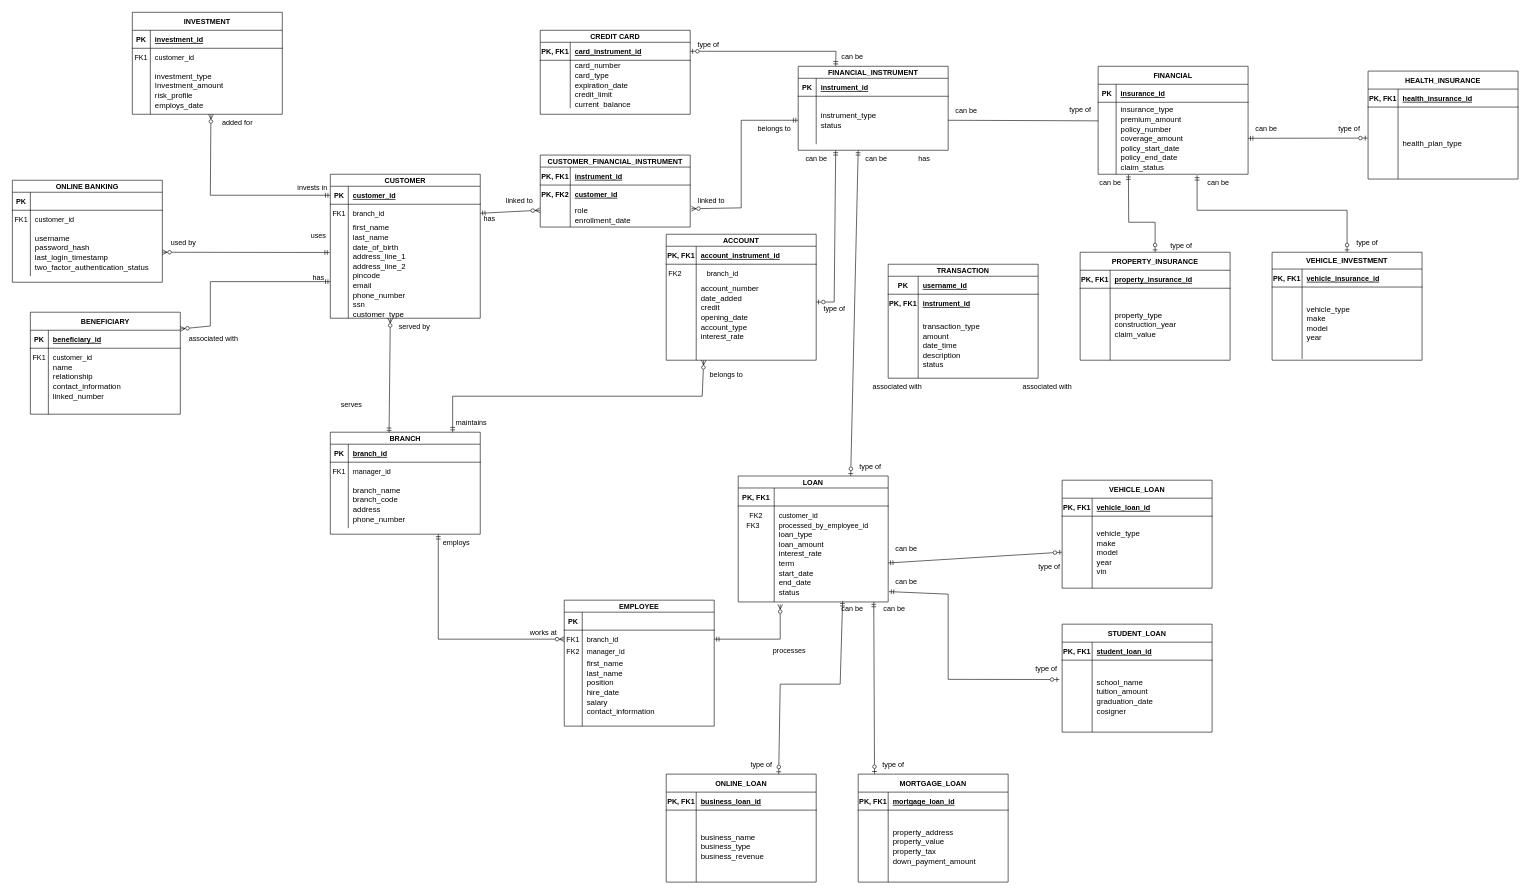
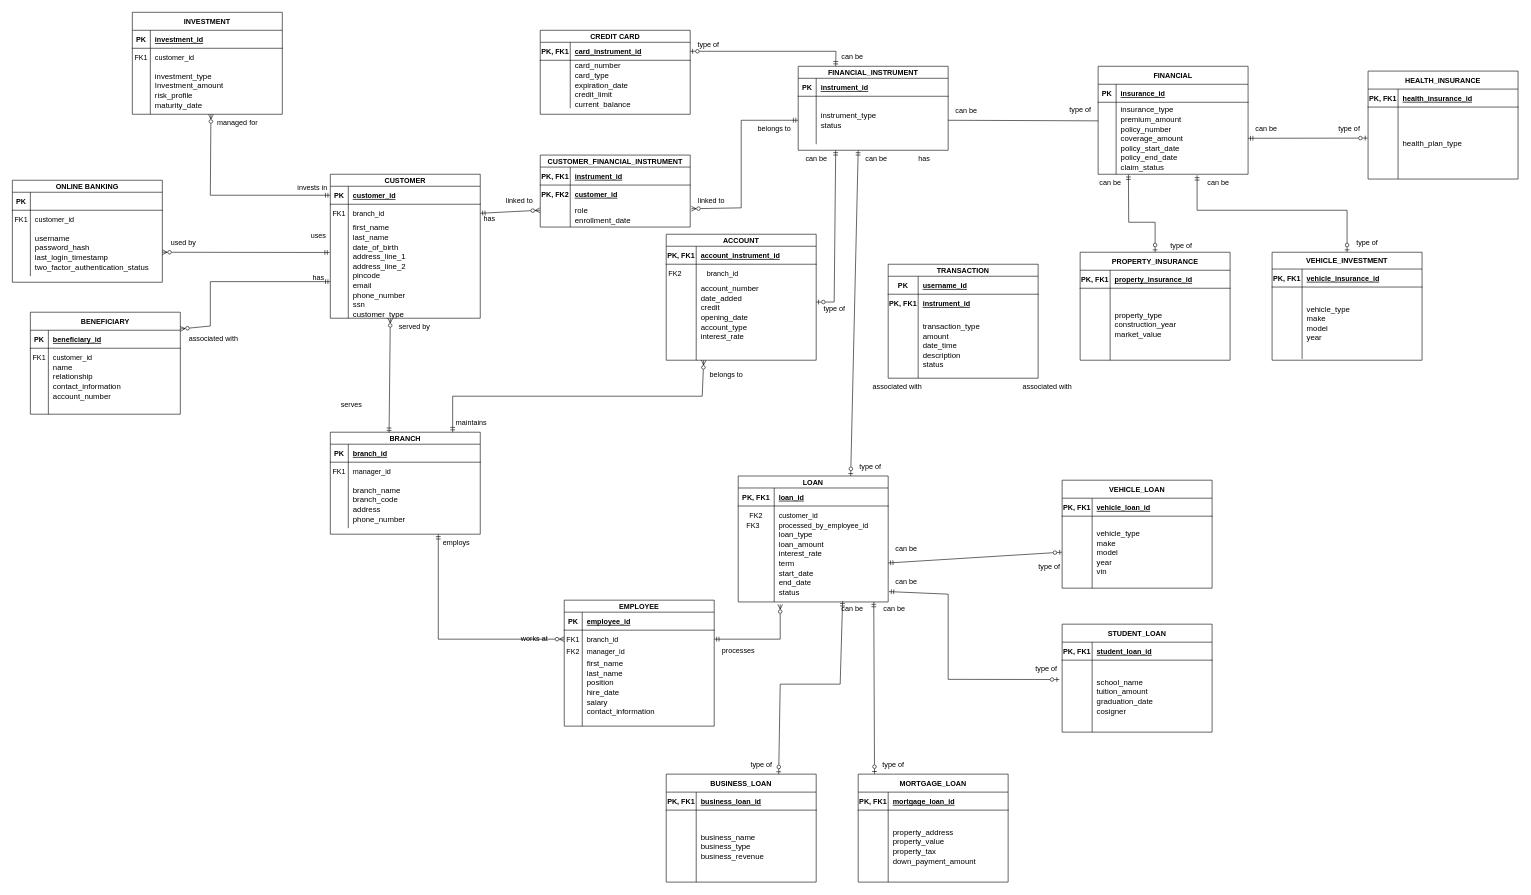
- <mxCell id="11" value="investment_type&#10;Investment_amount&#10;risk_profile&#10;employs_date" style="shape=partialRectangle;overflow=hidden;connectable=0;fillColor=none;top=0;left=0;bottom=0;right=0;align=left;spacingLeft=6;fontSize=13;" vertex="1" parent="9"><mxGeometry x="30" width="220" height="80" as="geometry"><mxRectangle width="220" height="80" as="alternateBounds" /></mxGeometry></mxCell>
+ <mxCell id="11" value="investment_type&#10;Investment_amount&#10;risk_profile&#10;maturity_date" style="shape=partialRectangle;overflow=hidden;connectable=0;fillColor=none;top=0;left=0;bottom=0;right=0;align=left;spacingLeft=6;fontSize=13;" vertex="1" parent="9"><mxGeometry x="30" width="220" height="80" as="geometry"><mxRectangle width="220" height="80" as="alternateBounds" /></mxGeometry></mxCell>
- <mxCell id="101" value="added for" style="text;html=1;align=center;verticalAlign=middle;resizable=0;points=[];autosize=1;strokeColor=none;fillColor=none;" vertex="1" parent="1"><mxGeometry x="350" y="190" width="90" height="30" as="geometry" /></mxCell>
+ <mxCell id="101" value="managed for" style="text;html=1;align=center;verticalAlign=middle;resizable=0;points=[];autosize=1;strokeColor=none;fillColor=none;" vertex="1" parent="1"><mxGeometry x="350" y="190" width="90" height="30" as="geometry" /></mxCell>
- <mxCell id="145" value="property_type&#10;construction_year&#10;claim_value" style="shape=partialRectangle;overflow=hidden;connectable=0;fillColor=none;top=0;left=0;bottom=0;right=0;align=left;spacingLeft=6;fontSize=13;" vertex="1" parent="143"><mxGeometry x="50" width="200" height="120" as="geometry"><mxRectangle width="200" height="120" as="alternateBounds" /></mxGeometry></mxCell>
+ <mxCell id="145" value="property_type&#10;construction_year&#10;market_value" style="shape=partialRectangle;overflow=hidden;connectable=0;fillColor=none;top=0;left=0;bottom=0;right=0;align=left;spacingLeft=6;fontSize=13;" vertex="1" parent="143"><mxGeometry x="50" width="200" height="120" as="geometry"><mxRectangle width="200" height="120" as="alternateBounds" /></mxGeometry></mxCell>
- <mxCell id="27" value="name&#10;relationship&#10;contact_information&#10;linked_number" style="shape=partialRectangle;overflow=hidden;connectable=0;fillColor=none;top=0;left=0;bottom=0;right=0;align=left;spacingLeft=6;fontSize=13;" vertex="1" parent="25"><mxGeometry x="30" width="220" height="110" as="geometry"><mxRectangle width="220" height="110" as="alternateBounds" /></mxGeometry></mxCell>
+ <mxCell id="27" value="name&#10;relationship&#10;contact_information&#10;account_number" style="shape=partialRectangle;overflow=hidden;connectable=0;fillColor=none;top=0;left=0;bottom=0;right=0;align=left;spacingLeft=6;fontSize=13;" vertex="1" parent="25"><mxGeometry x="30" width="220" height="110" as="geometry"><mxRectangle width="220" height="110" as="alternateBounds" /></mxGeometry></mxCell>
+ <mxCell id="72" value="loan_id" style="shape=partialRectangle;overflow=hidden;connectable=0;fillColor=none;top=0;left=0;bottom=0;right=0;align=left;spacingLeft=6;fontStyle=5;" vertex="1" parent="70"><mxGeometry x="60" width="190" height="30" as="geometry"><mxRectangle width="190" height="30" as="alternateBounds" /></mxGeometry></mxCell>
+ <mxCell id="82" value="employee_id" style="shape=partialRectangle;overflow=hidden;connectable=0;fillColor=none;top=0;left=0;bottom=0;right=0;align=left;spacingLeft=6;fontStyle=5;" vertex="1" parent="80"><mxGeometry x="30" width="220" height="30" as="geometry"><mxRectangle width="220" height="30" as="alternateBounds" /></mxGeometry></mxCell>
- <mxCell id="113" value="works at" style="text;html=1;align=center;verticalAlign=middle;resizable=0;points=[];autosize=1;strokeColor=none;fillColor=none;" vertex="1" parent="1"><mxGeometry x="870" y="1040" width="70" height="30" as="geometry" /></mxCell>
+ <mxCell id="113" value="works at" style="text;html=1;align=center;verticalAlign=middle;resizable=0;points=[];autosize=1;strokeColor=none;fillColor=none;" vertex="1" parent="1"><mxGeometry x="855" y="1050" width="70" height="30" as="geometry" /></mxCell>
- <mxCell id="125" value="processes" style="text;html=1;align=center;verticalAlign=middle;resizable=0;points=[];autosize=1;strokeColor=none;fillColor=none;" vertex="1" parent="1"><mxGeometry x="1275" y="1070" width="80" height="30" as="geometry" /></mxCell>
+ <mxCell id="125" value="processes" style="text;html=1;align=center;verticalAlign=middle;resizable=0;points=[];autosize=1;strokeColor=none;fillColor=none;" vertex="1" parent="1"><mxGeometry x="1190" y="1070" width="80" height="30" as="geometry" /></mxCell>
- <mxCell id="202" value="ONLINE_LOAN" style="shape=table;startSize=30;container=1;collapsible=1;childLayout=tableLayout;fixedRows=1;rowLines=0;fontStyle=1;align=center;resizeLast=1;" vertex="1" parent="1"><mxGeometry x="1110" y="1290" width="250" height="180" as="geometry" /></mxCell>
+ <mxCell id="202" value="BUSINESS_LOAN" style="shape=table;startSize=30;container=1;collapsible=1;childLayout=tableLayout;fixedRows=1;rowLines=0;fontStyle=1;align=center;resizeLast=1;" vertex="1" parent="1"><mxGeometry x="1110" y="1290" width="250" height="180" as="geometry" /></mxCell>
